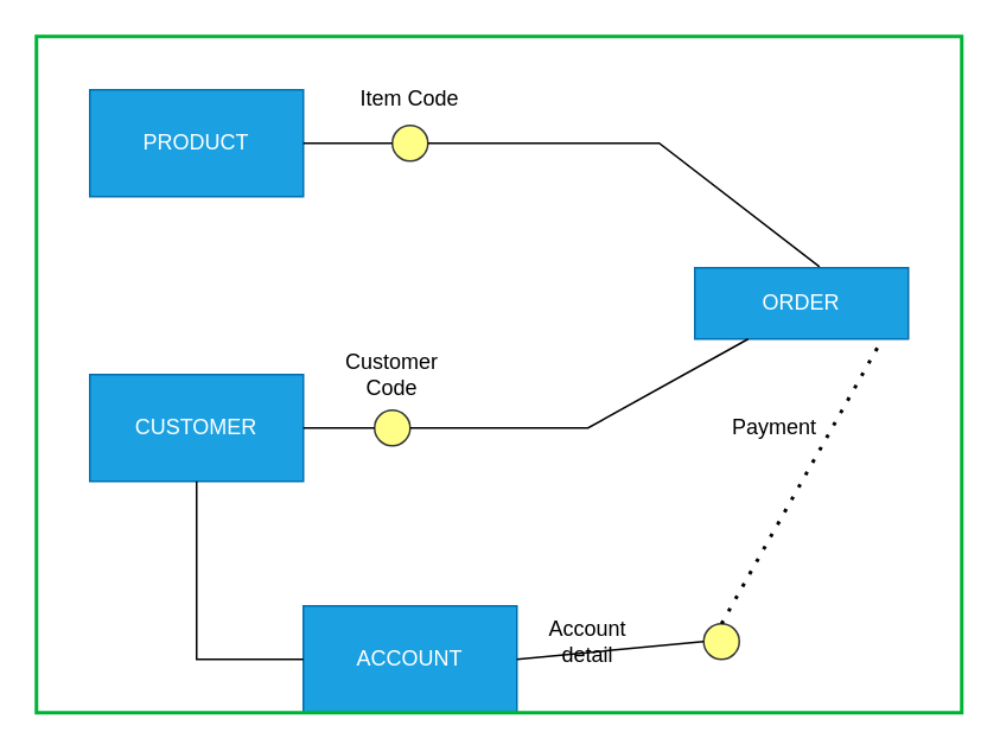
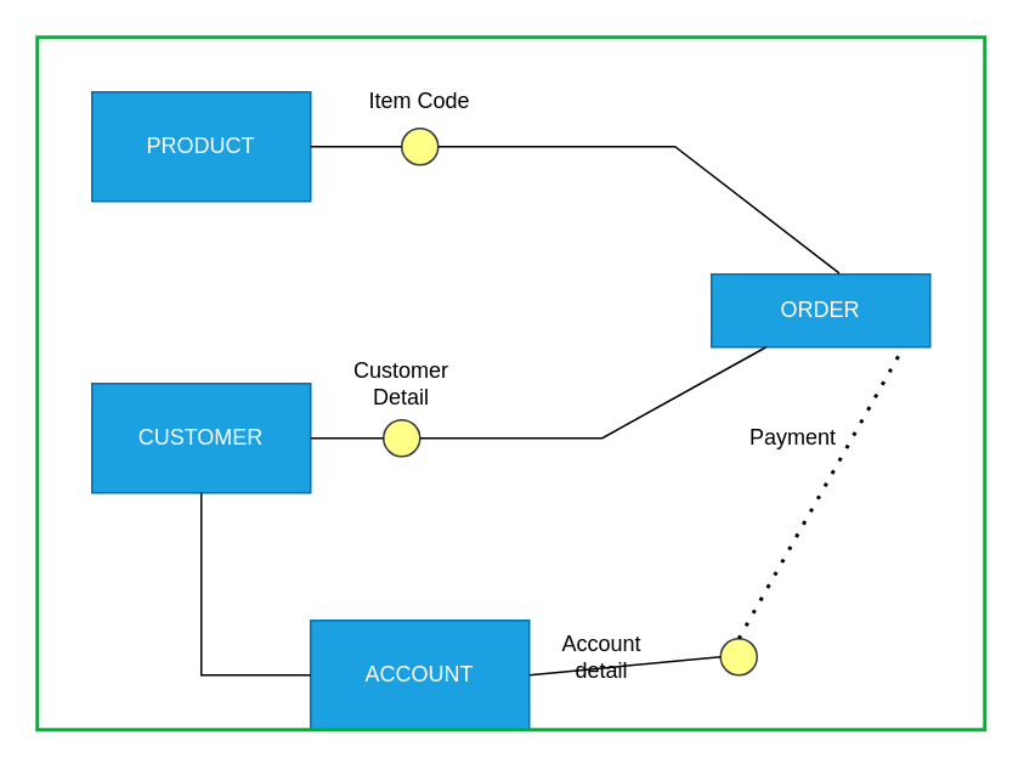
- <mxCell id="19" value="Customer Code" style="text;html=1;align=center;verticalAlign=middle;whiteSpace=wrap;rounded=0;" vertex="1" parent="1"><mxGeometry x="190" y="195" width="60" height="30" as="geometry" /></mxCell>
+ <mxCell id="19" value="Customer Detail" style="text;html=1;align=center;verticalAlign=middle;whiteSpace=wrap;rounded=0;" vertex="1" parent="1"><mxGeometry x="190" y="195" width="60" height="30" as="geometry" /></mxCell>
